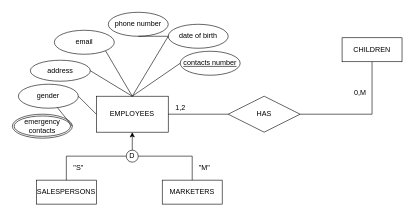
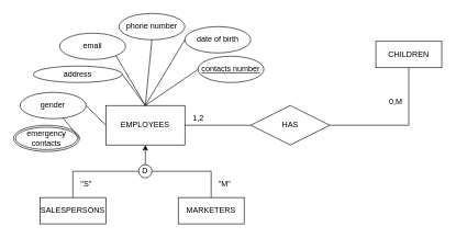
- <mxCell id="21" value="" style="endArrow=none;html=1;rounded=0;exitX=0.5;exitY=1;exitDx=0;exitDy=0;" parent="1" source="12" target="14" edge="1"><mxGeometry relative="1" as="geometry"><mxPoint x="260" y="200" as="sourcePoint" /><mxPoint x="220" y="150" as="targetPoint" /></mxGeometry></mxCell>
+ <mxCell id="21" value="" style="endArrow=none;html=1;rounded=0;exitX=0.5;exitY=1;exitDx=0;exitDy=0;entryX=0.5;entryY=0;entryDx=0;entryDy=0;" parent="1" source="12" target="2" edge="1"><mxGeometry relative="1" as="geometry"><mxPoint x="260" y="200" as="sourcePoint" /><mxPoint x="220" y="150" as="targetPoint" /></mxGeometry></mxCell>
- <mxCell id="5" value="address" style="ellipse;whiteSpace=wrap;html=1;align=center;" parent="1" vertex="1"><mxGeometry x="50" y="100" width="100" height="35" as="geometry" /></mxCell>
+ <mxCell id="5" value="address" style="ellipse;whiteSpace=wrap;html=1;align=center;" parent="1" vertex="1"><mxGeometry x="50" y="100" width="135" height="25" as="geometry" /></mxCell>
